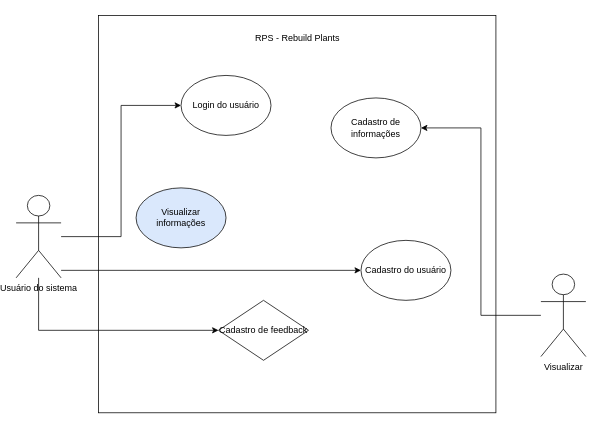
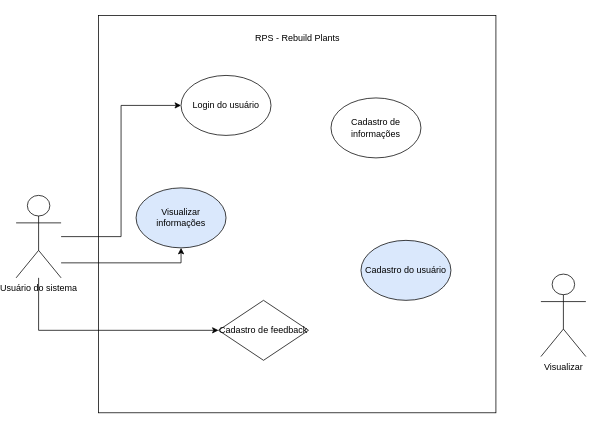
+ <mxCell id="6" style="edgeStyle=orthogonalEdgeStyle;rounded=0;orthogonalLoop=1;jettySize=auto;html=1;entryX=0.5;entryY=1;entryDx=0;entryDy=0;" edge="1" parent="1" source="8" target="13"><mxGeometry relative="1" as="geometry"><Array as="points"><mxPoint x="240" y="350" /></Array></mxGeometry></mxCell>
- <mxCell id="5" style="edgeStyle=orthogonalEdgeStyle;rounded=0;orthogonalLoop=1;jettySize=auto;html=1;" edge="1" parent="1" source="8" target="10"><mxGeometry relative="1" as="geometry"><Array as="points"><mxPoint x="180" y="360" /><mxPoint x="180" y="360" /></Array></mxGeometry></mxCell>
- <mxCell id="10" value="Cadastro do usuário" style="ellipse;whiteSpace=wrap;html=1;" vertex="1" parent="1"><mxGeometry x="480" y="320" width="120" height="80" as="geometry" /></mxCell>
+ <mxCell id="10" value="Cadastro do usuário" style="ellipse;whiteSpace=wrap;html=1;fillColor=#dae8fc;" vertex="1" parent="1"><mxGeometry x="480" y="320" width="120" height="80" as="geometry" /></mxCell>
- <mxCell id="14" style="edgeStyle=orthogonalEdgeStyle;rounded=0;orthogonalLoop=1;jettySize=auto;html=1;entryX=1;entryY=0.5;entryDx=0;entryDy=0;" edge="1" parent="1" source="15" target="11"><mxGeometry relative="1" as="geometry" /></mxCell>
